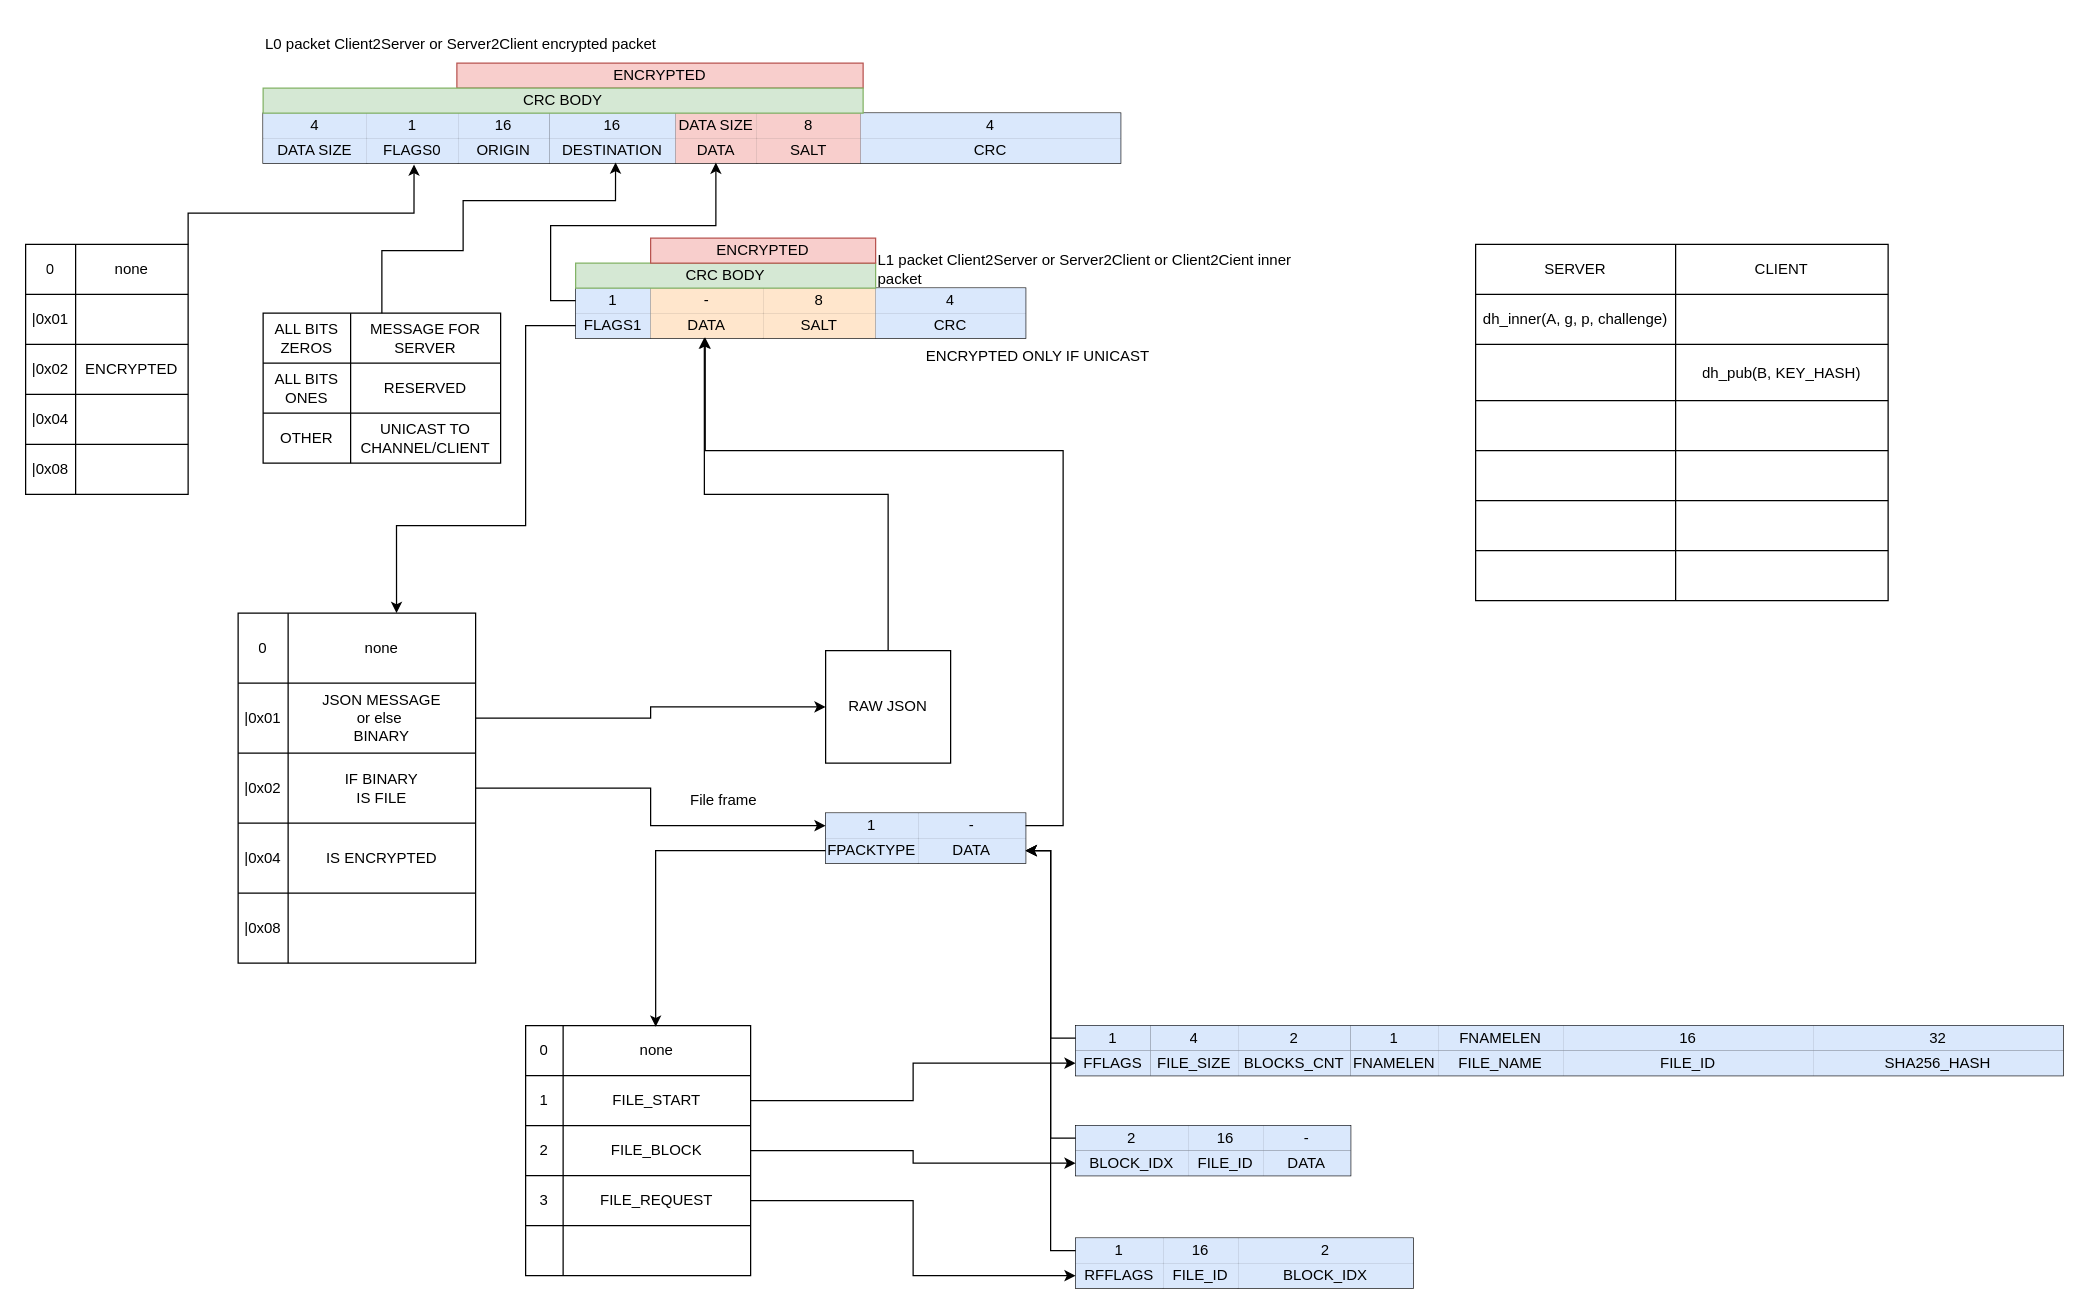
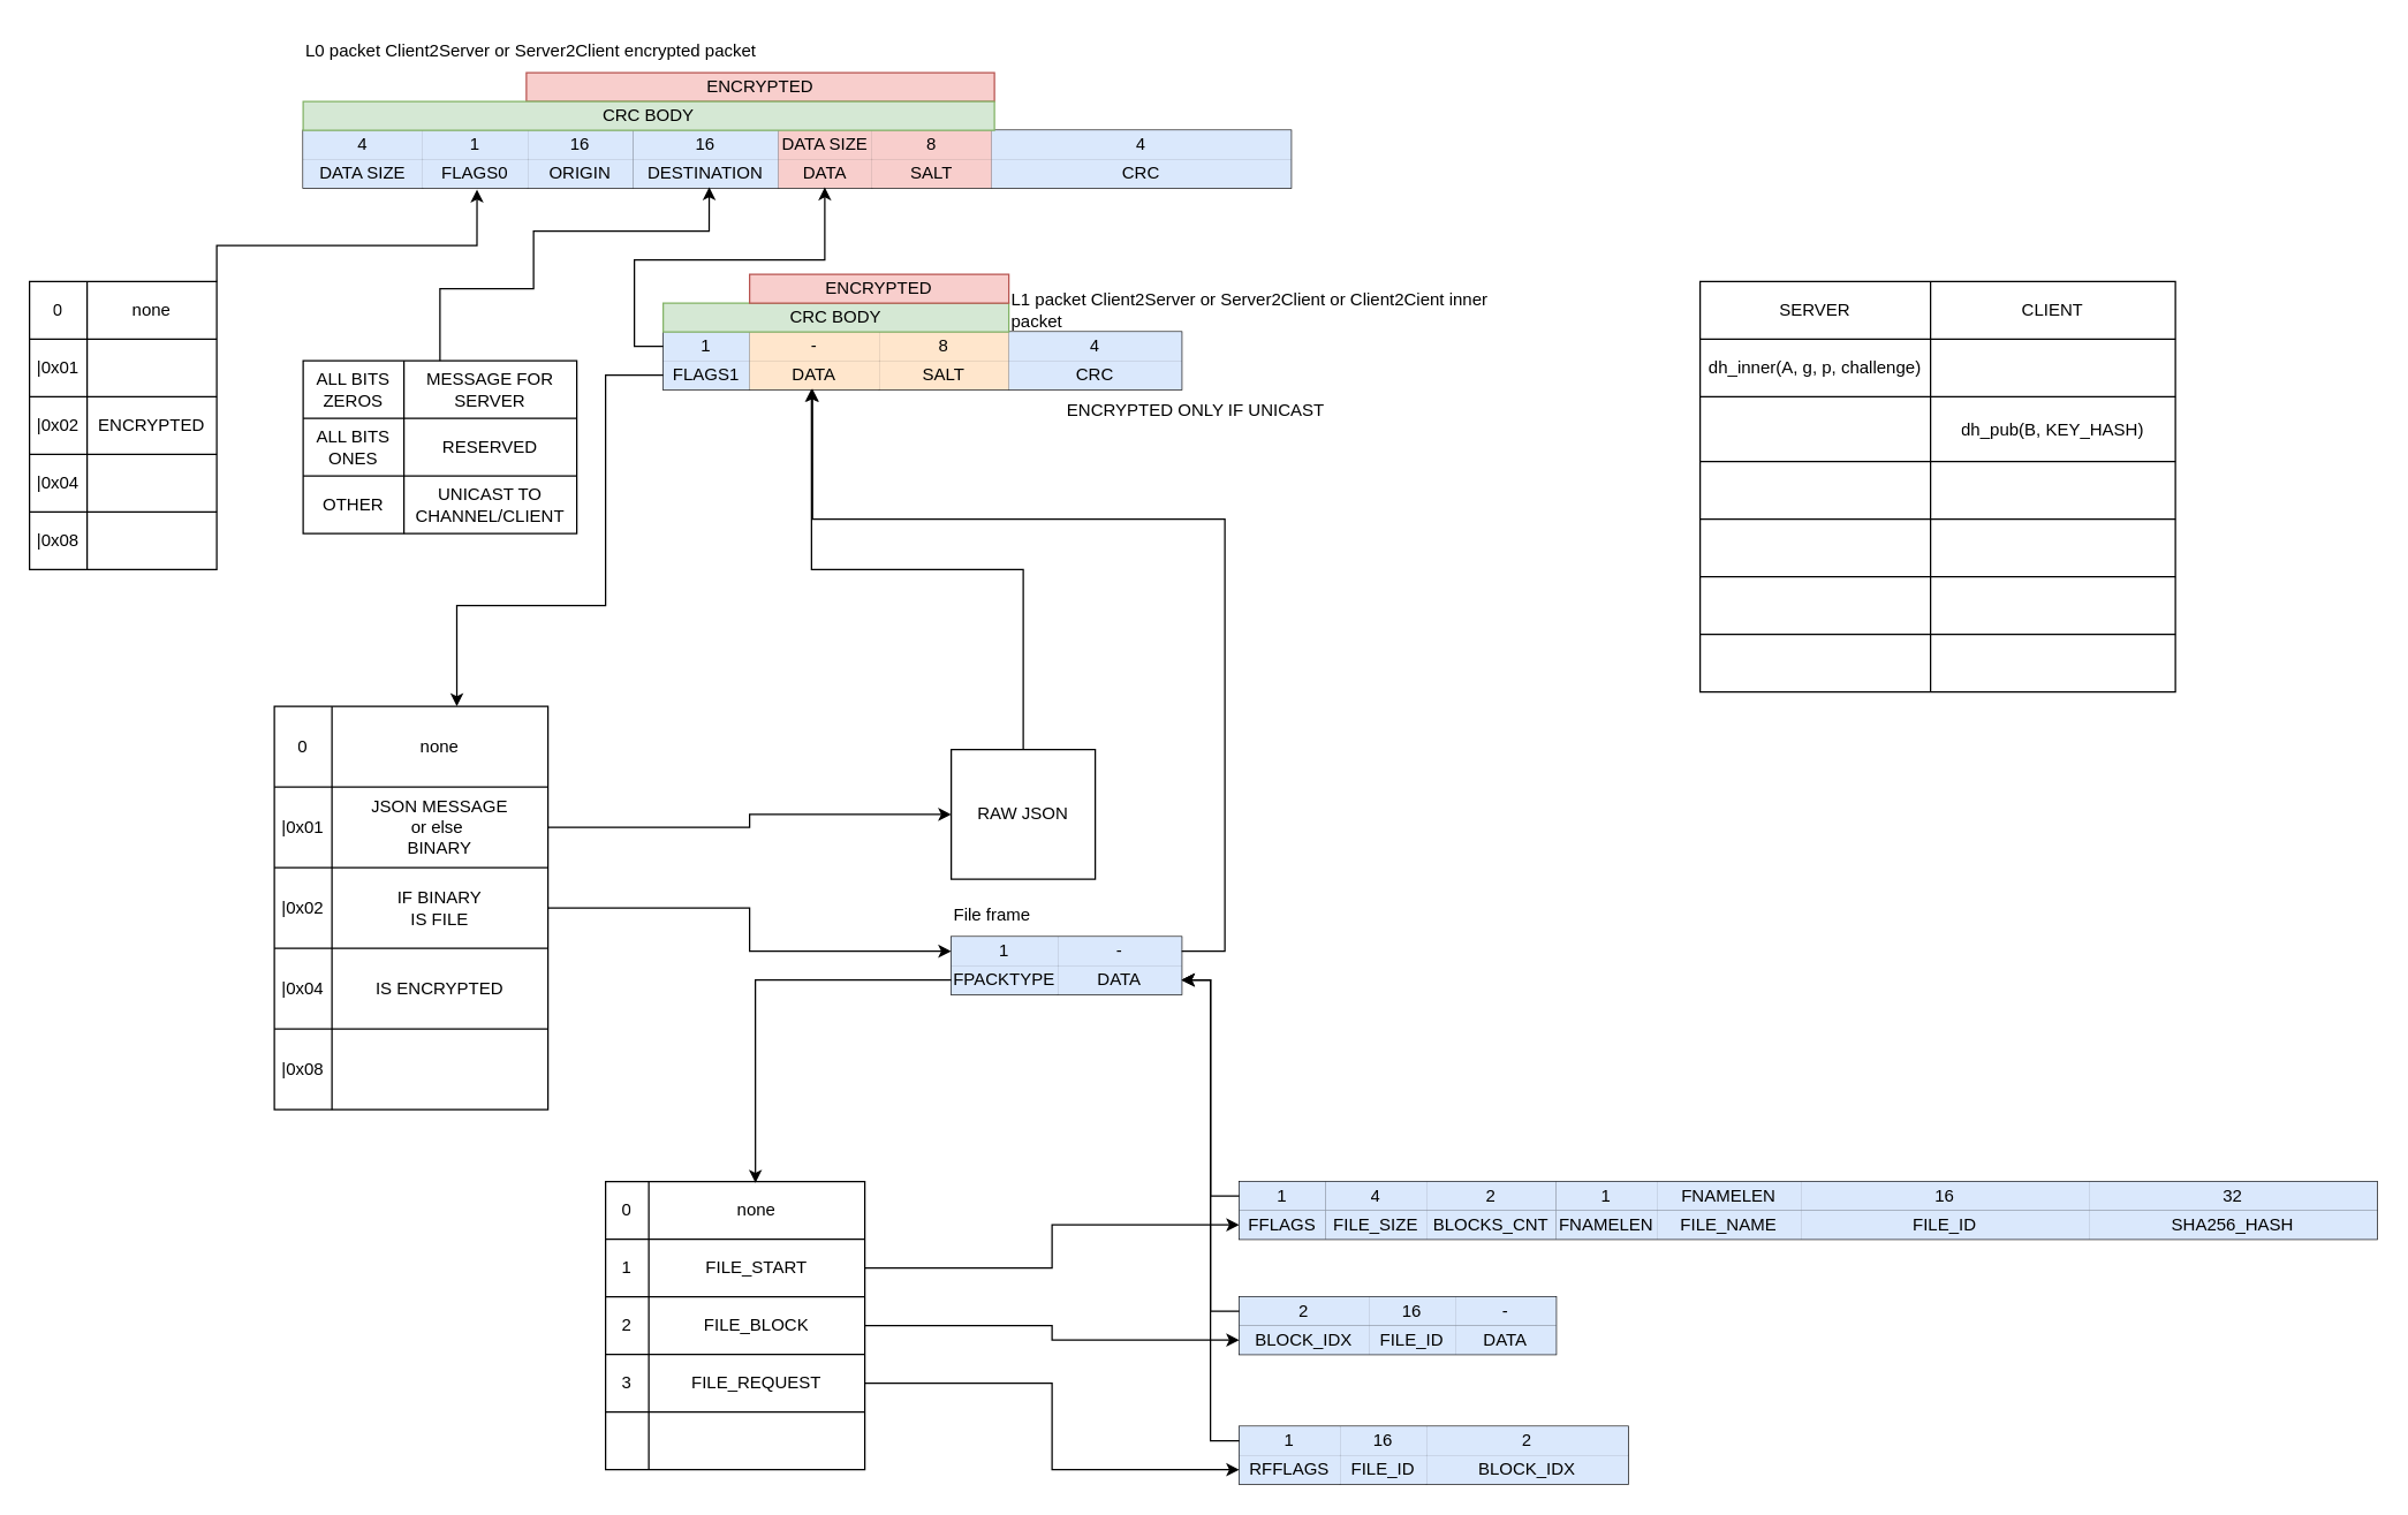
- <mxCell id="72" value="File frame" style="text;html=1;align=left;verticalAlign=middle;whiteSpace=wrap;rounded=0;" parent="1" vertex="1"><mxGeometry x="550" y="625" width="80" height="30" as="geometry" /></mxCell>
+ <mxCell id="72" value="File frame" style="text;html=1;align=left;verticalAlign=middle;whiteSpace=wrap;rounded=0;" parent="1" vertex="1"><mxGeometry x="660" y="620" width="80" height="30" as="geometry" /></mxCell>
